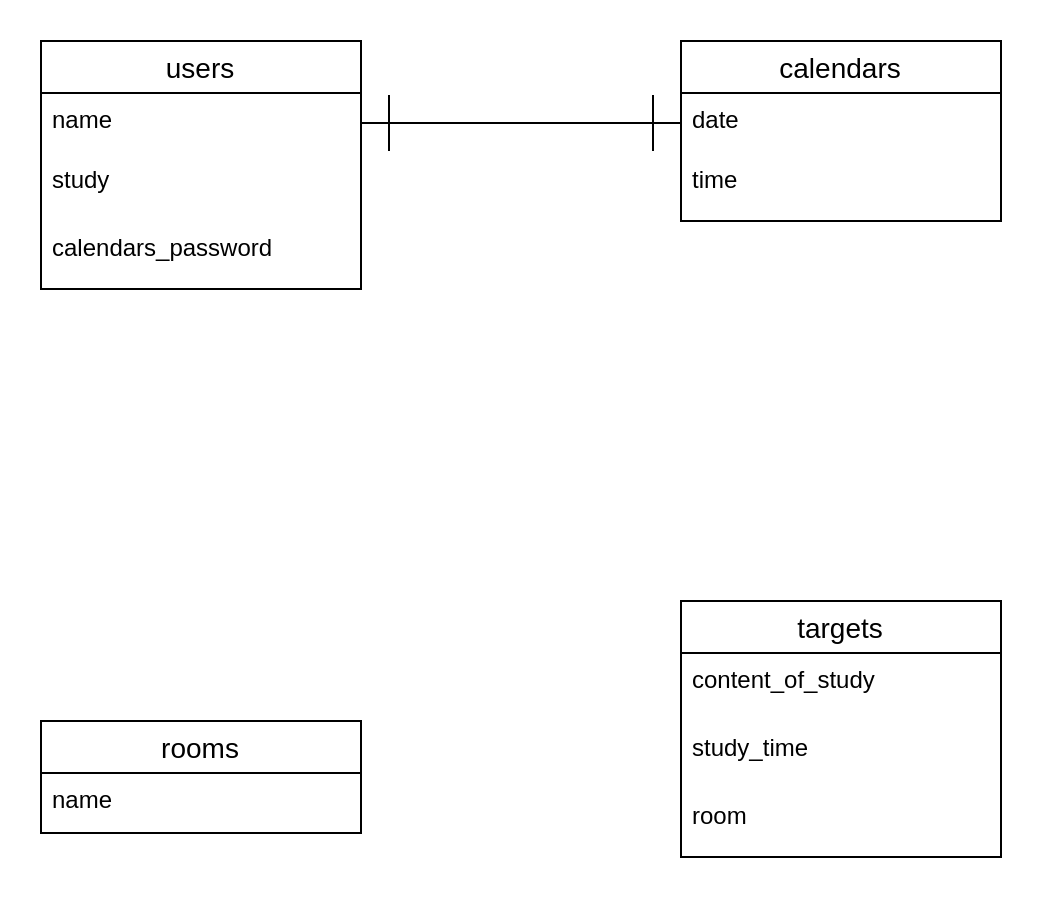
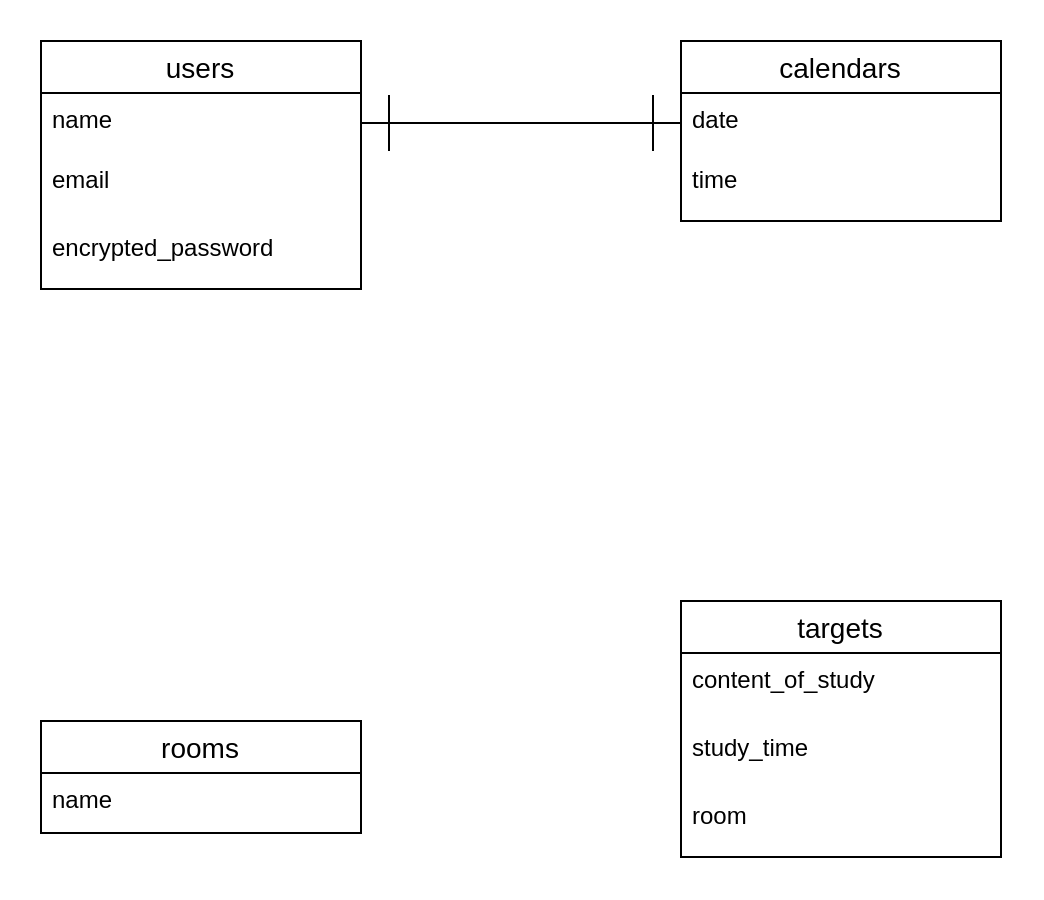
- <mxCell id="4" value="study" style="text;strokeColor=none;fillColor=none;spacingLeft=4;spacingRight=4;overflow=hidden;rotatable=0;points=[[0,0.5],[1,0.5]];portConstraint=eastwest;fontSize=12;" vertex="1" parent="2"><mxGeometry y="56" width="160" height="34" as="geometry" /></mxCell>
+ <mxCell id="4" value="email" style="text;strokeColor=none;fillColor=none;spacingLeft=4;spacingRight=4;overflow=hidden;rotatable=0;points=[[0,0.5],[1,0.5]];portConstraint=eastwest;fontSize=12;" vertex="1" parent="2"><mxGeometry y="56" width="160" height="34" as="geometry" /></mxCell>
- <mxCell id="5" value="calendars_password" style="text;strokeColor=none;fillColor=none;spacingLeft=4;spacingRight=4;overflow=hidden;rotatable=0;points=[[0,0.5],[1,0.5]];portConstraint=eastwest;fontSize=12;" vertex="1" parent="2"><mxGeometry y="90" width="160" height="34" as="geometry" /></mxCell>
+ <mxCell id="5" value="encrypted_password" style="text;strokeColor=none;fillColor=none;spacingLeft=4;spacingRight=4;overflow=hidden;rotatable=0;points=[[0,0.5],[1,0.5]];portConstraint=eastwest;fontSize=12;" vertex="1" parent="2"><mxGeometry y="90" width="160" height="34" as="geometry" /></mxCell>
